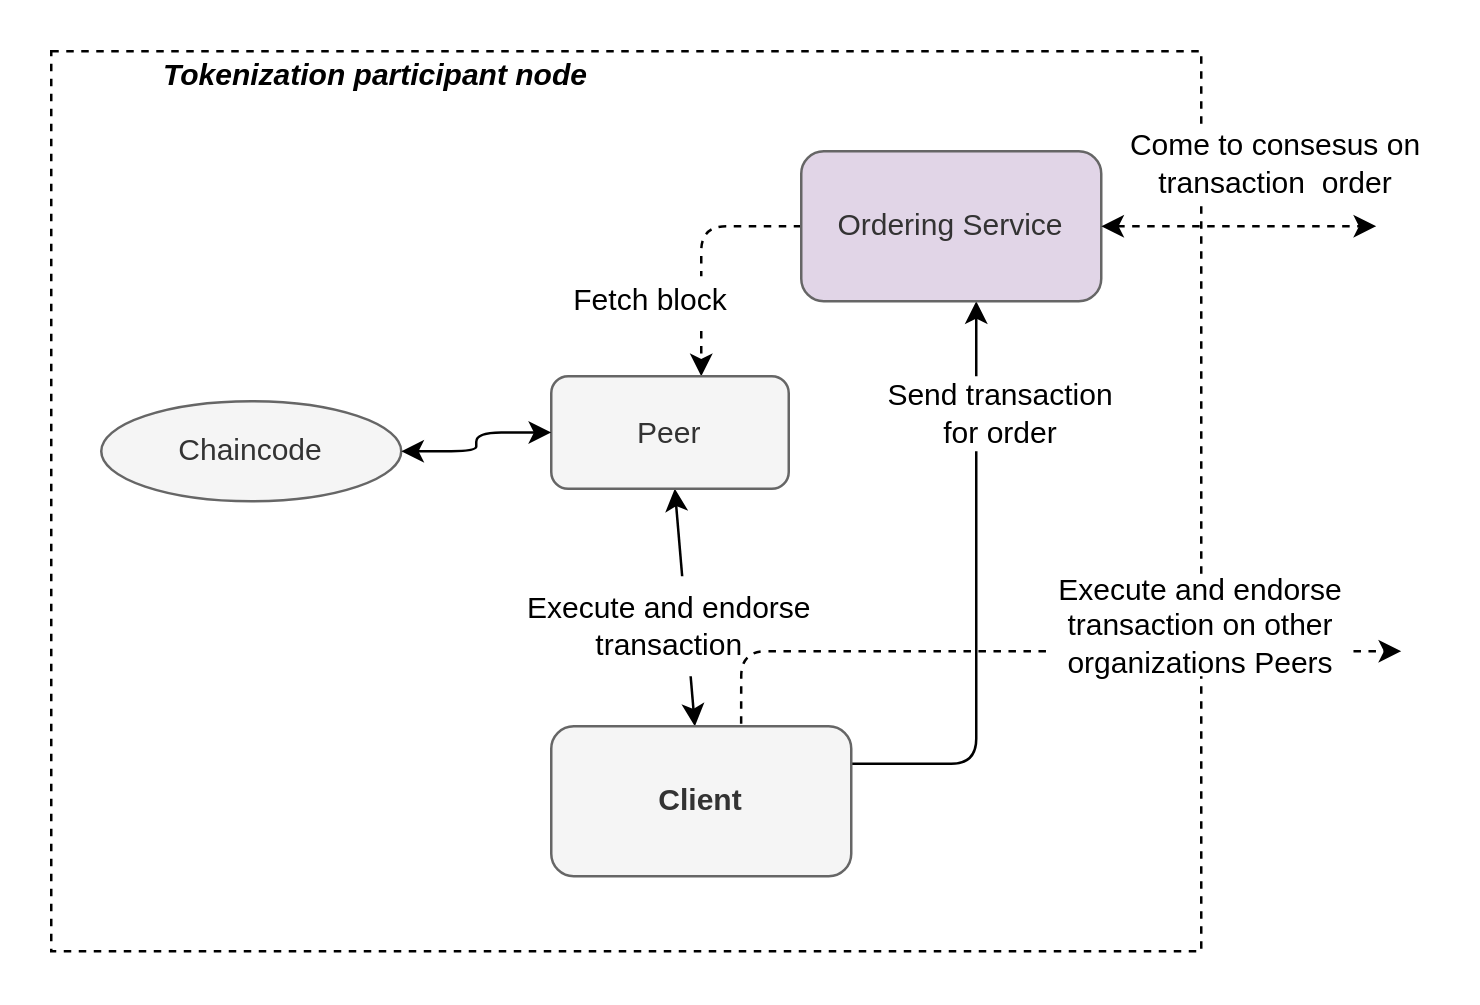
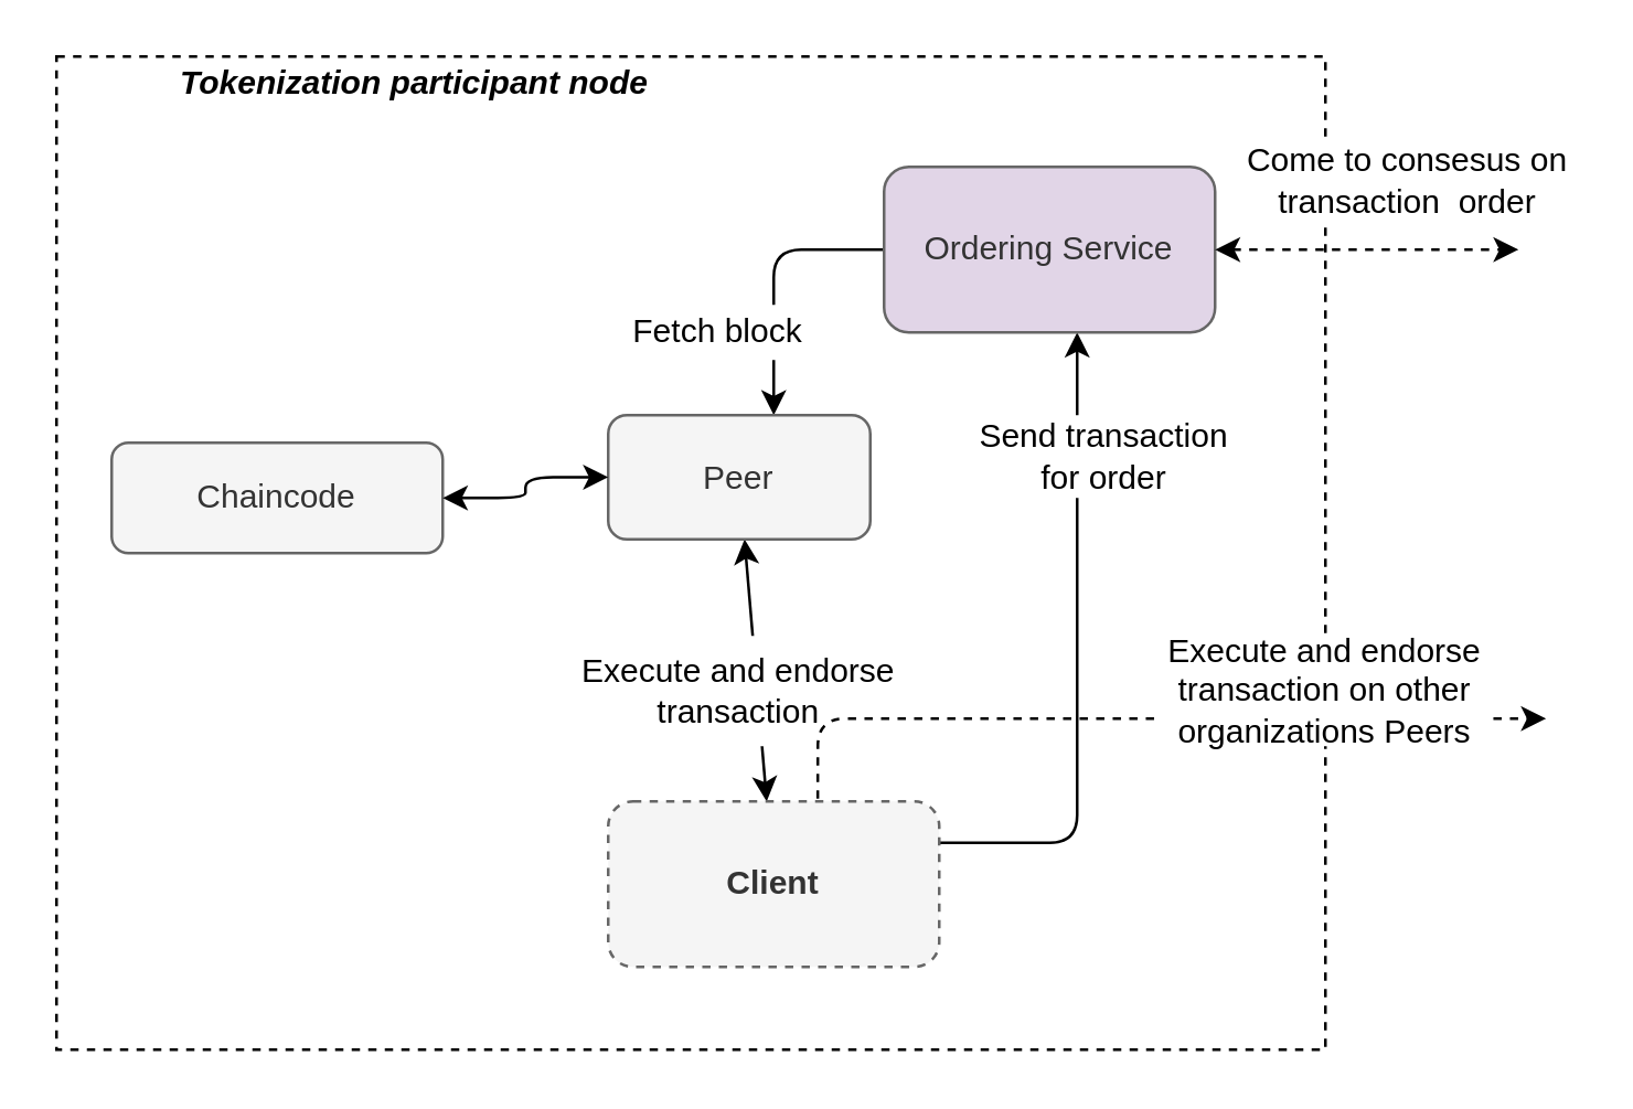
- <mxCell id="5" value="" style="edgeStyle=elbowEdgeStyle;elbow=horizontal;endArrow=classic;html=1;dashed=1;" parent="1" source="10" target="8" edge="1"><mxGeometry width="50" height="50" relative="1" as="geometry"><mxPoint x="320" y="100" as="sourcePoint" /><mxPoint x="280" y="190" as="targetPoint" /><Array as="points"><mxPoint x="280" y="140" /></Array></mxGeometry></mxCell>
+ <mxCell id="5" value="" style="edgeStyle=elbowEdgeStyle;elbow=horizontal;endArrow=classic;html=1;" parent="1" source="10" target="8" edge="1"><mxGeometry width="50" height="50" relative="1" as="geometry"><mxPoint x="320" y="100" as="sourcePoint" /><mxPoint x="280" y="190" as="targetPoint" /><Array as="points"><mxPoint x="280" y="140" /></Array></mxGeometry></mxCell>
- <mxCell id="7" value="Chaincode" style="ellipse;whiteSpace=wrap;html=1;strokeWidth=1;fillColor=#f5f5f5;strokeColor=#666666;fontColor=#333333;fontStyle=0;" parent="1" vertex="1"><mxGeometry x="40" y="160" width="120" height="40" as="geometry" /></mxCell>
+ <mxCell id="7" value="Chaincode" style="rounded=1;whiteSpace=wrap;html=1;strokeWidth=1;fillColor=#f5f5f5;strokeColor=#666666;fontColor=#333333;fontStyle=0" parent="1" vertex="1"><mxGeometry x="40" y="160" width="120" height="40" as="geometry" /></mxCell>
- <mxCell id="9" value="&lt;span style=&quot;font-weight: 700&quot;&gt;Client&lt;br&gt;&lt;/span&gt;" style="rounded=1;whiteSpace=wrap;html=1;strokeWidth=1;fillColor=#f5f5f5;strokeColor=#666666;fontColor=#333333;" parent="1" vertex="1"><mxGeometry x="220" y="290" width="120" height="60" as="geometry" /></mxCell>
+ <mxCell id="9" value="&lt;span style=&quot;font-weight: 700&quot;&gt;Client&lt;br&gt;&lt;/span&gt;" style="rounded=1;whiteSpace=wrap;html=1;strokeWidth=1;fillColor=#f5f5f5;strokeColor=#666666;fontColor=#333333;dashed=1;" parent="1" vertex="1"><mxGeometry x="220" y="290" width="120" height="60" as="geometry" /></mxCell>
